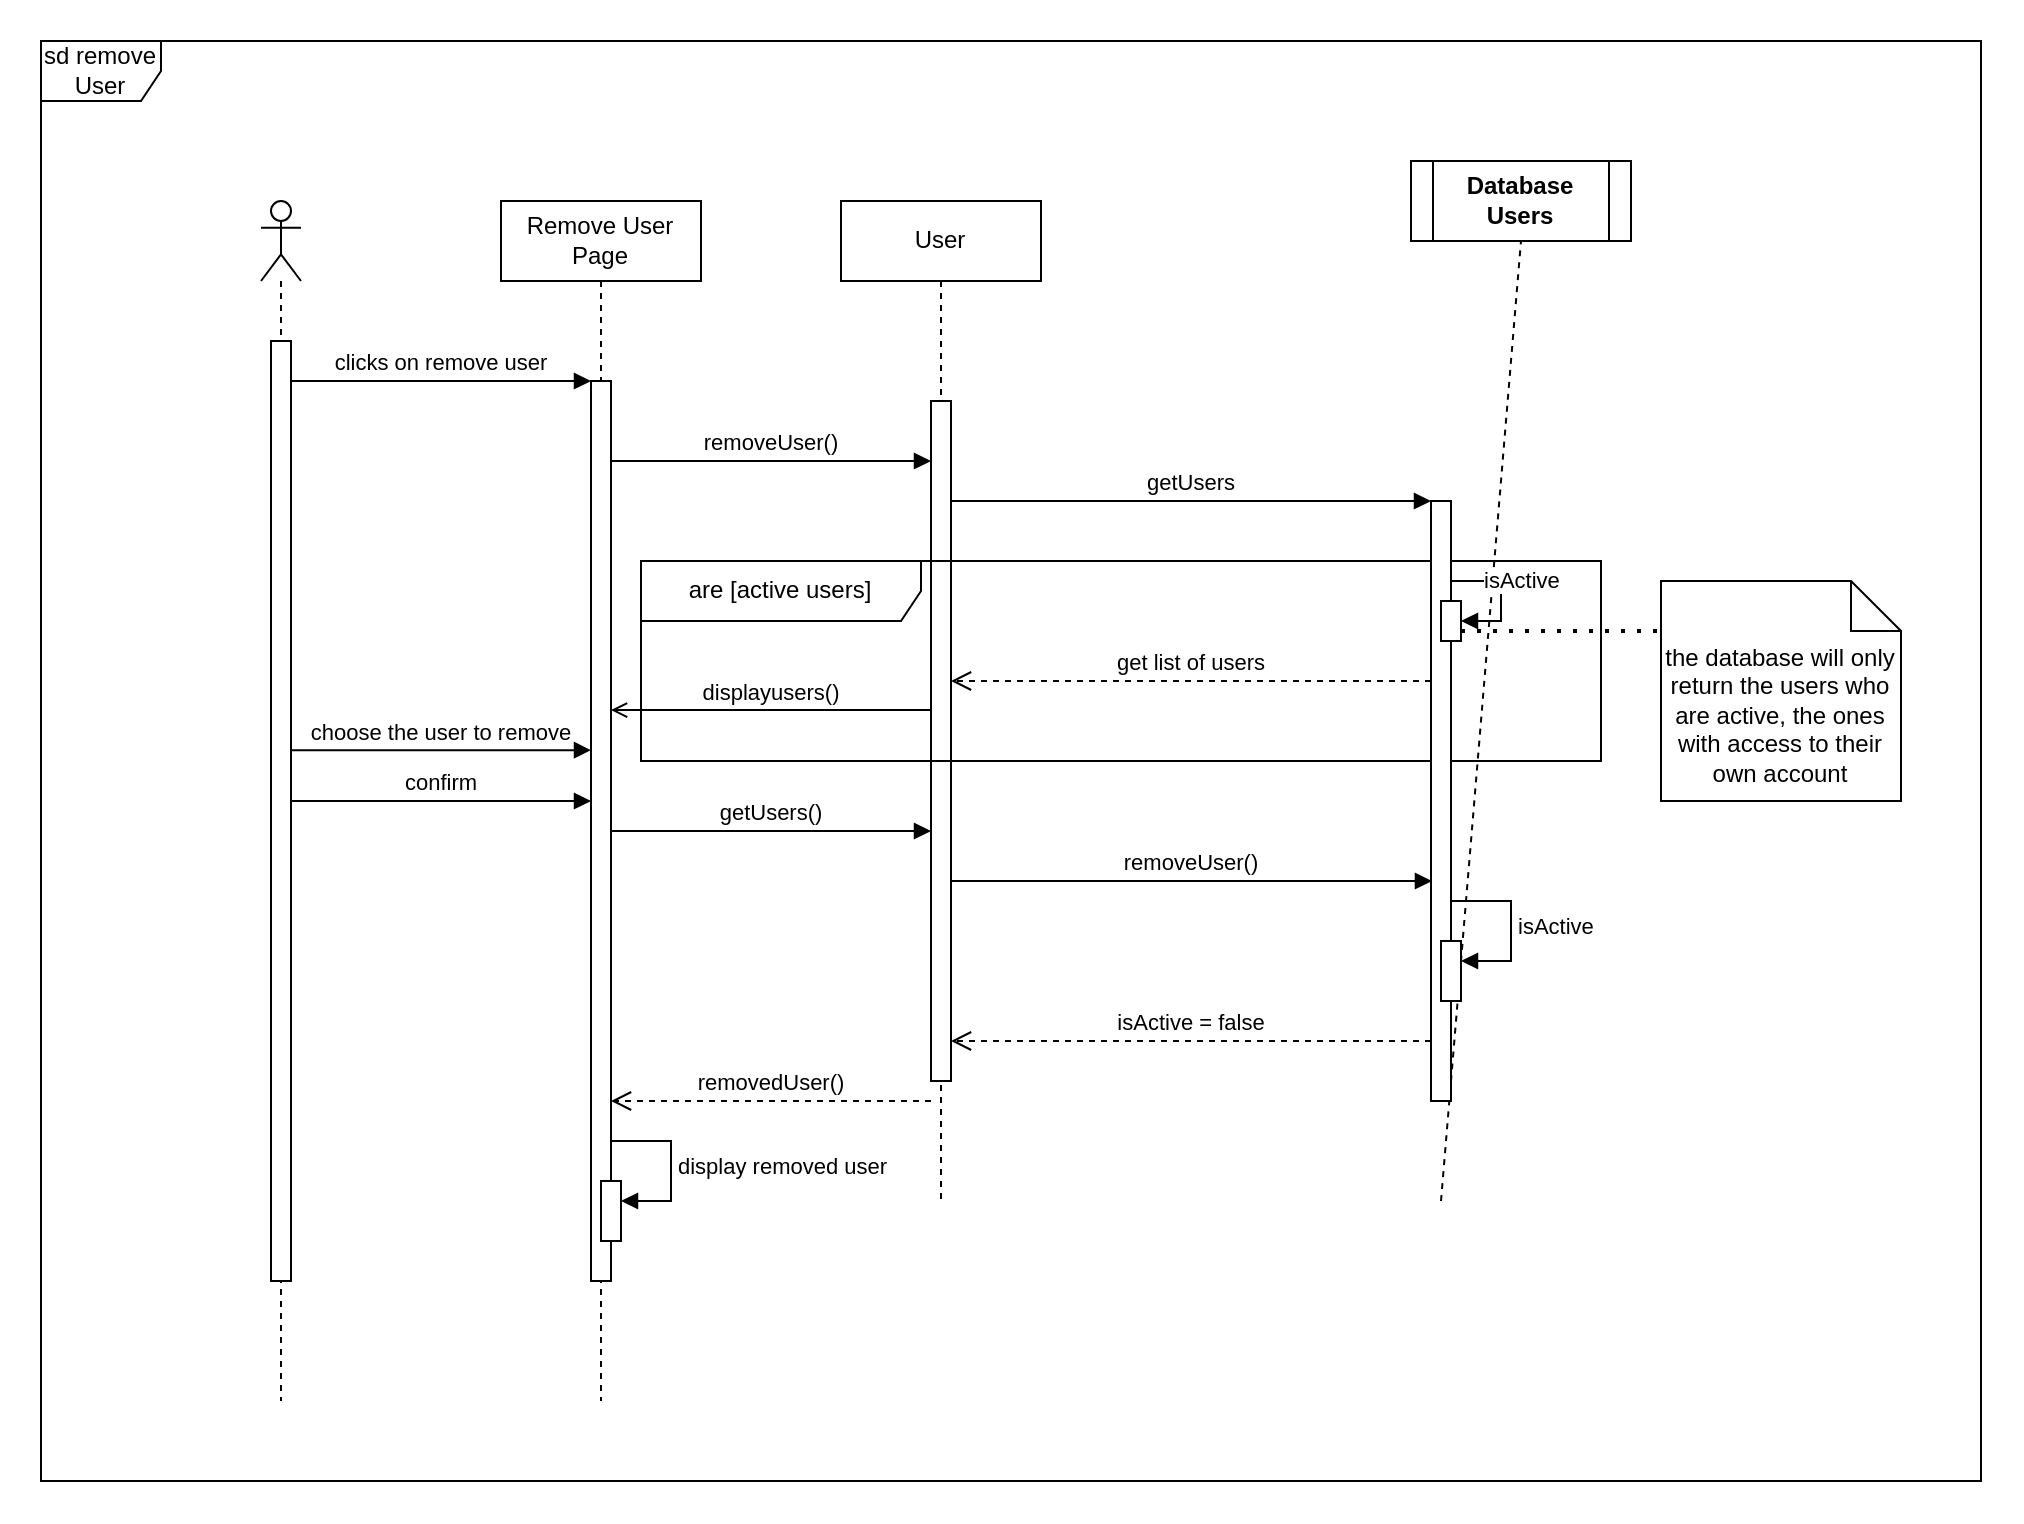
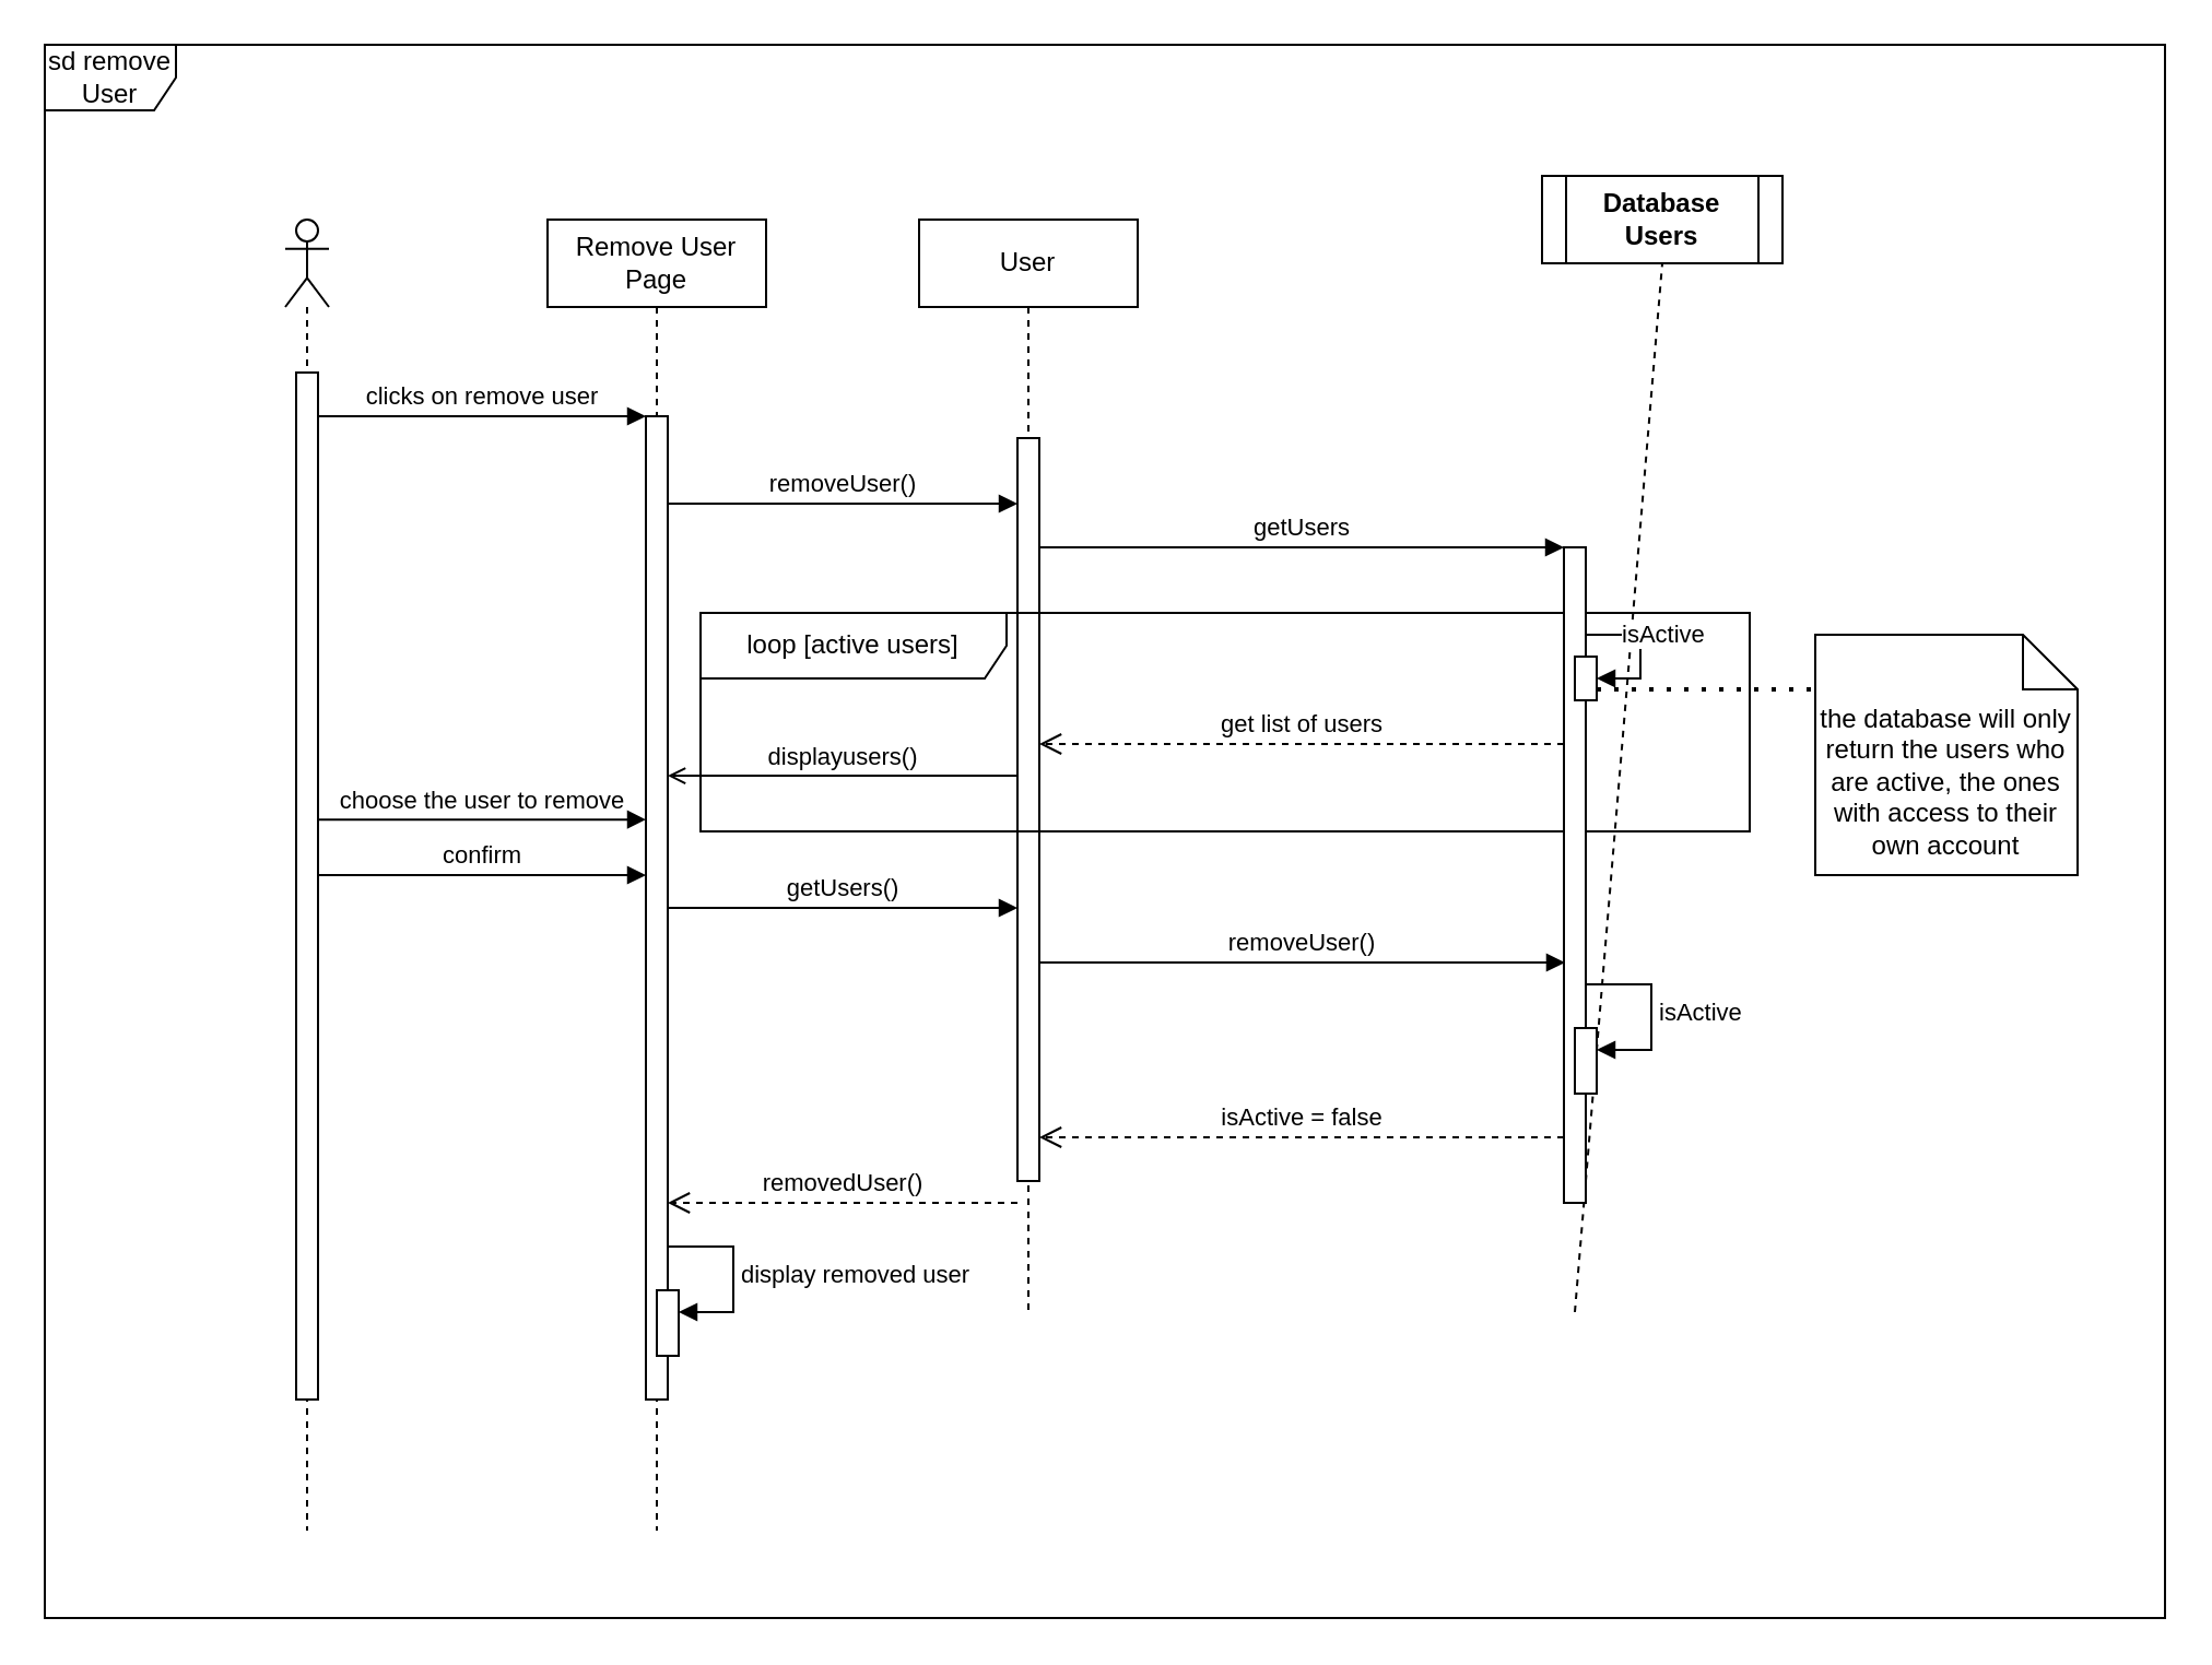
- <mxCell id="20" value="are&lt;span style=&quot;background-color: transparent; color: light-dark(rgb(0, 0, 0), rgb(255, 255, 255));&quot;&gt;&amp;nbsp;[active users]&lt;/span&gt;" style="shape=umlFrame;whiteSpace=wrap;html=1;pointerEvents=0;width=140;height=30;" parent="1" vertex="1"><mxGeometry x="320" y="280" width="480" height="100" as="geometry" /></mxCell>
+ <mxCell id="20" value="loop&lt;span style=&quot;background-color: transparent; color: light-dark(rgb(0, 0, 0), rgb(255, 255, 255));&quot;&gt;&amp;nbsp;[active users]&lt;/span&gt;" style="shape=umlFrame;whiteSpace=wrap;html=1;pointerEvents=0;width=140;height=30;" parent="1" vertex="1"><mxGeometry x="320" y="280" width="480" height="100" as="geometry" /></mxCell>
